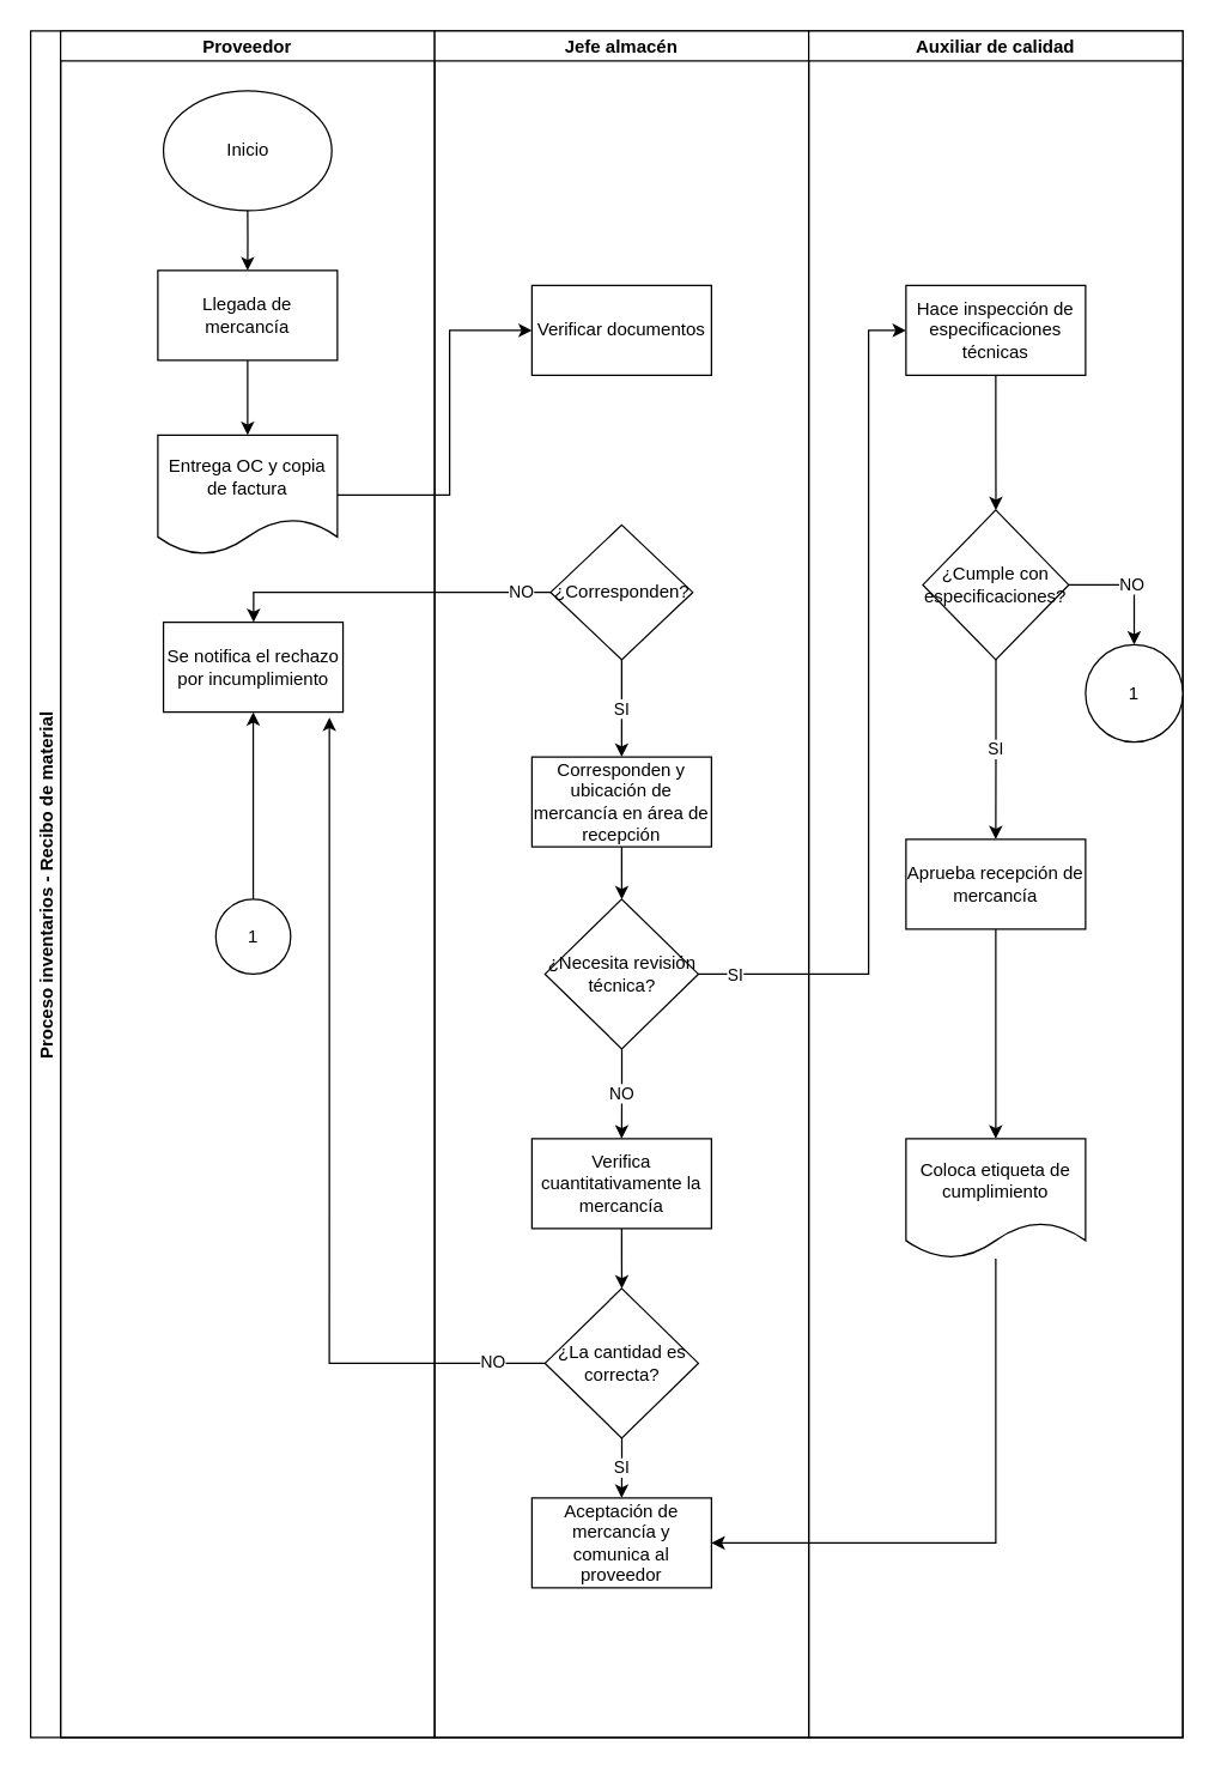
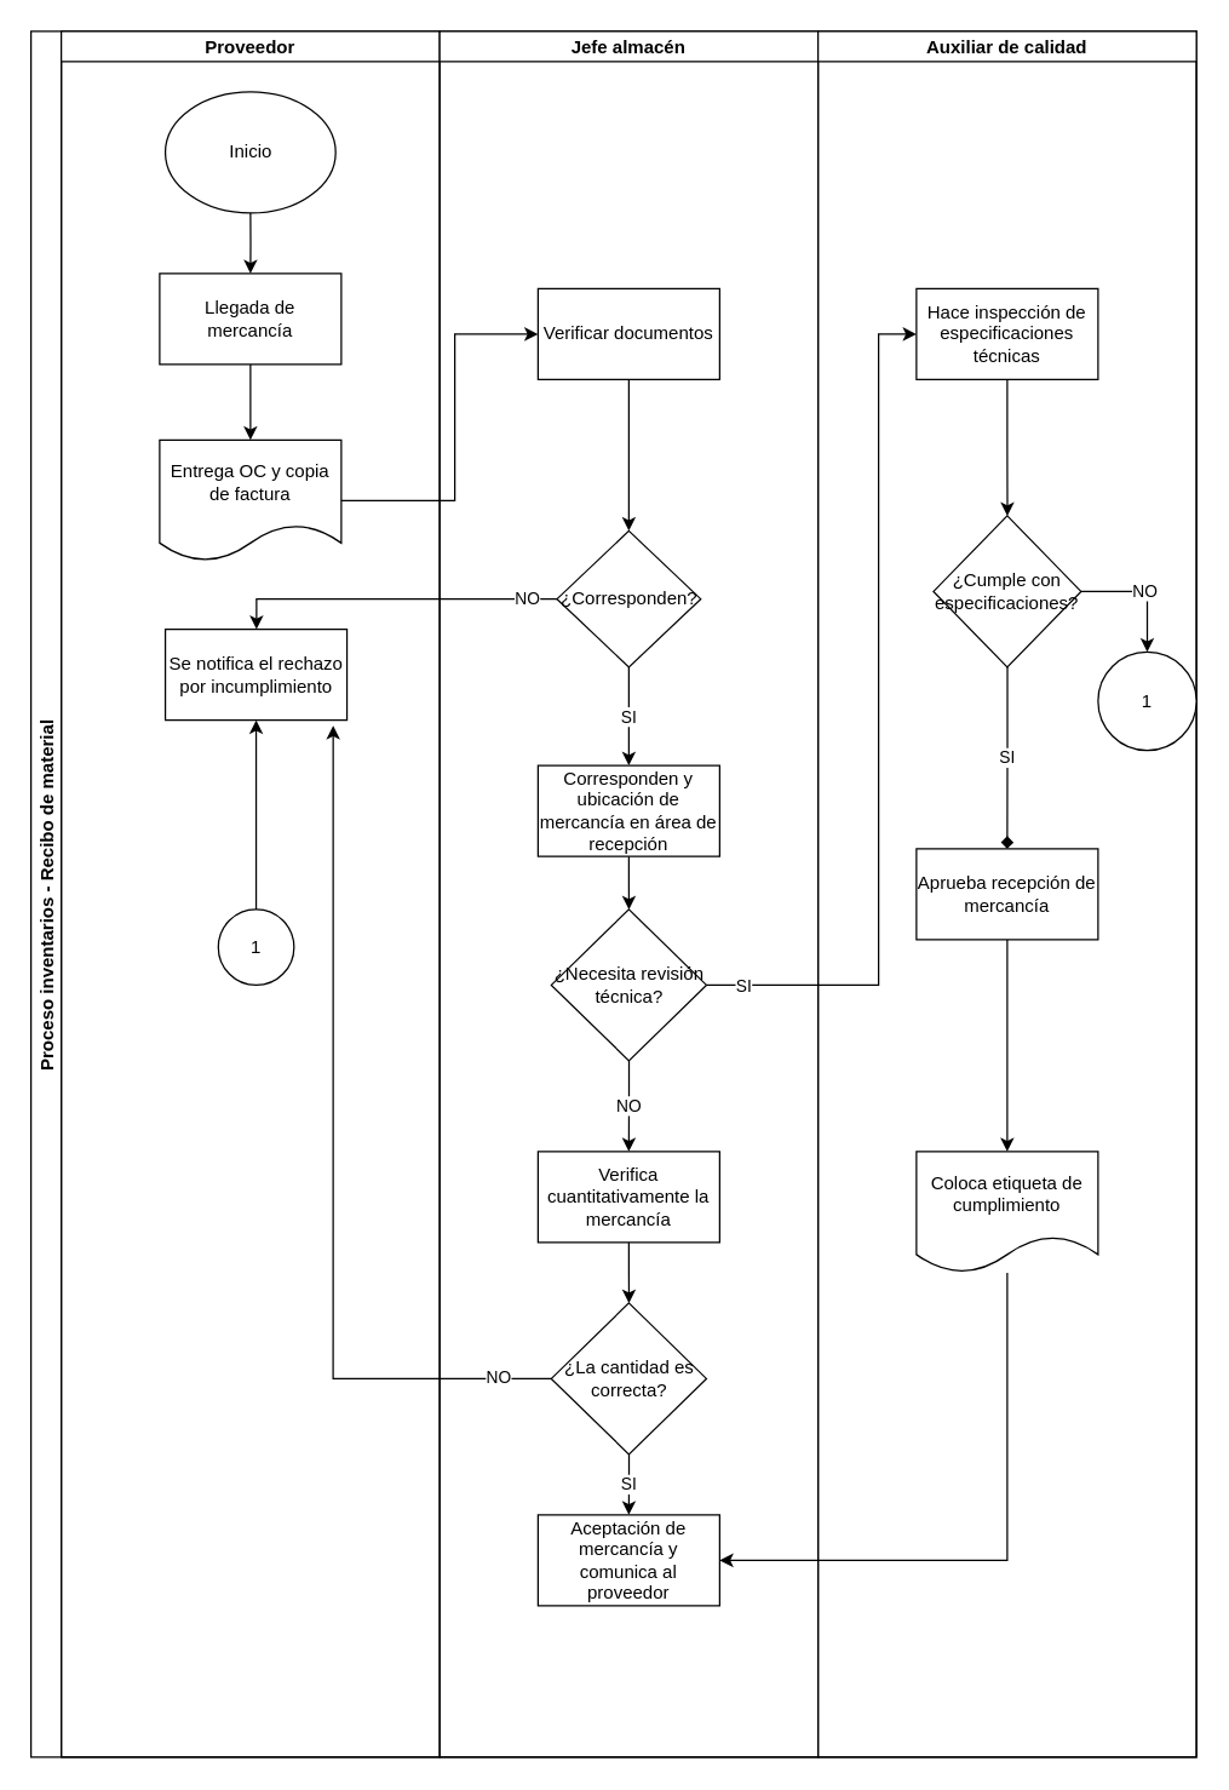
+ <mxCell id="13" value="" style="edgeStyle=orthogonalEdgeStyle;rounded=0;orthogonalLoop=1;jettySize=auto;html=1;" edge="1" parent="12" source="14" target="15"><mxGeometry relative="1" as="geometry" /></mxCell>
- <mxCell id="42" value="SI" style="edgeStyle=orthogonalEdgeStyle;rounded=0;orthogonalLoop=1;jettySize=auto;html=1;" edge="1" parent="1" source="29" target="41"><mxGeometry relative="1" as="geometry" /></mxCell>
+ <mxCell id="42" value="SI" style="edgeStyle=orthogonalEdgeStyle;rounded=0;orthogonalLoop=1;jettySize=auto;html=1;endArrow=diamond;" edge="1" parent="1" source="29" target="41"><mxGeometry relative="1" as="geometry" /></mxCell>
